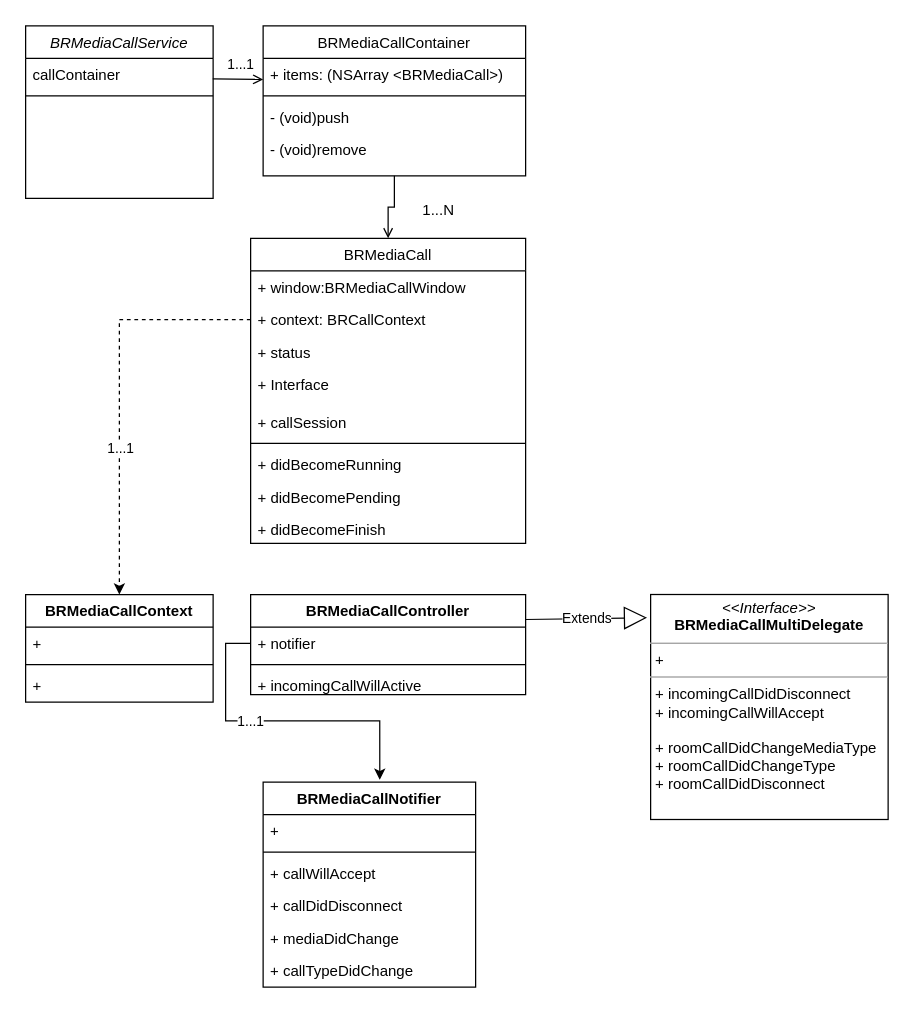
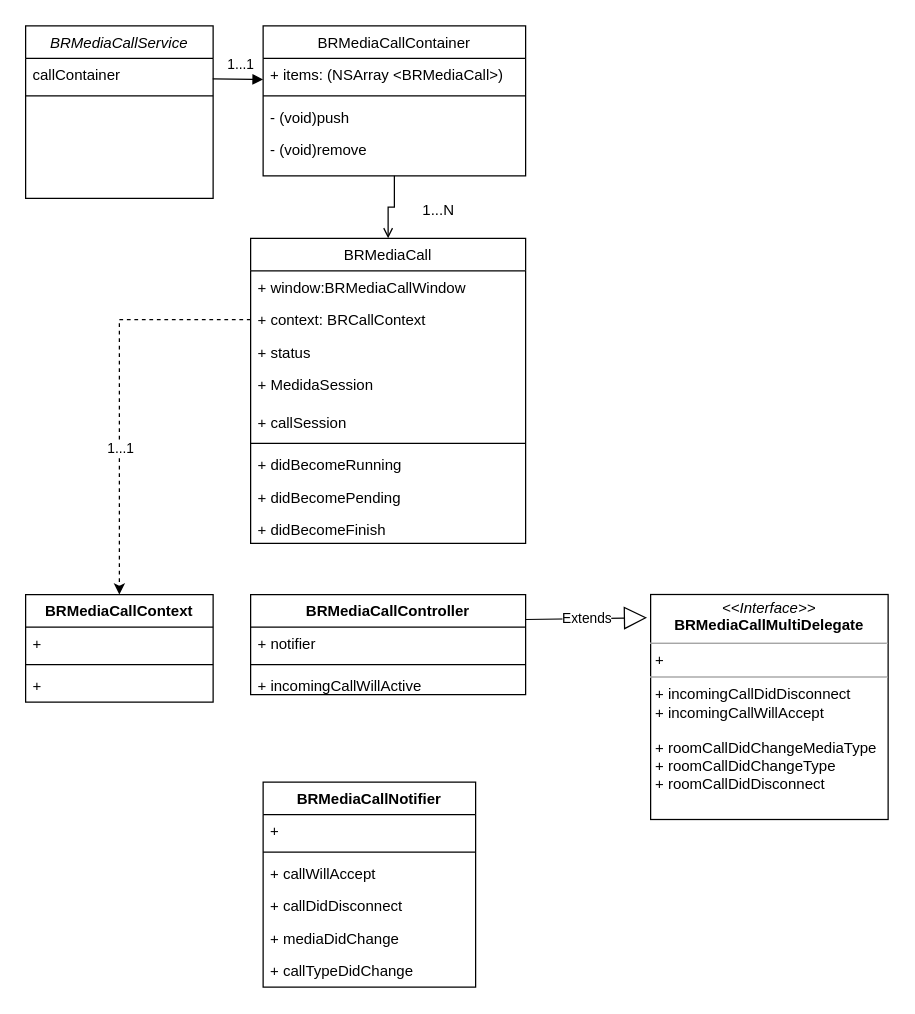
- <mxCell id="12" value="" style="endArrow=open;shadow=0;strokeWidth=1;rounded=0;endFill=1;edgeStyle=elbowEdgeStyle;elbow=vertical;exitX=0.998;exitY=0.635;exitDx=0;exitDy=0;exitPerimeter=0;" parent="1" source="3" target="7" edge="1"><mxGeometry x="0.5" y="41" relative="1" as="geometry"><mxPoint x="380" y="192" as="sourcePoint" /><mxPoint x="540" y="192" as="targetPoint" /><mxPoint x="-40" y="32" as="offset" /></mxGeometry></mxCell>
+ <mxCell id="12" value="" style="endArrow=block;shadow=0;strokeWidth=1;rounded=0;endFill=1;edgeStyle=elbowEdgeStyle;elbow=vertical;exitX=0.998;exitY=0.635;exitDx=0;exitDy=0;exitPerimeter=0;" parent="1" source="3" target="7" edge="1"><mxGeometry x="0.5" y="41" relative="1" as="geometry"><mxPoint x="380" y="192" as="sourcePoint" /><mxPoint x="540" y="192" as="targetPoint" /><mxPoint x="-40" y="32" as="offset" /></mxGeometry></mxCell>
- <mxCell id="18" value="+ Interface" style="text;strokeColor=none;fillColor=none;align=left;verticalAlign=top;spacingLeft=4;spacingRight=4;overflow=hidden;rotatable=0;points=[[0,0.5],[1,0.5]];portConstraint=eastwest;" vertex="1" parent="14"><mxGeometry y="104" width="220" height="30" as="geometry" /></mxCell>
+ <mxCell id="18" value="+ MedidaSession" style="text;strokeColor=none;fillColor=none;align=left;verticalAlign=top;spacingLeft=4;spacingRight=4;overflow=hidden;rotatable=0;points=[[0,0.5],[1,0.5]];portConstraint=eastwest;" vertex="1" parent="14"><mxGeometry y="104" width="220" height="30" as="geometry" /></mxCell>
- <mxCell id="25" style="edgeStyle=orthogonalEdgeStyle;rounded=0;orthogonalLoop=1;jettySize=auto;html=1;exitX=0;exitY=0.5;exitDx=0;exitDy=0;entryX=0.549;entryY=-0.011;entryDx=0;entryDy=0;entryPerimeter=0;" edge="1" parent="1" source="28" target="31"><mxGeometry relative="1" as="geometry" /></mxCell>
- <mxCell id="26" value="1...1" style="edgeLabel;html=1;align=center;verticalAlign=middle;resizable=0;points=[];" vertex="1" connectable="0" parent="25"><mxGeometry x="-0.199" relative="1" as="geometry"><mxPoint as="offset" /></mxGeometry></mxCell>
